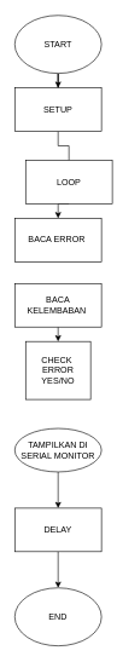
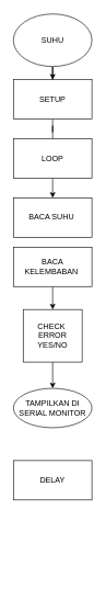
- <mxCell id="3" value="START" style="ellipse;whiteSpace=wrap;html=1;" parent="1" vertex="1"><mxGeometry x="20" width="120" height="80" as="geometry" y="20" /></mxCell>
+ <mxCell id="3" value="SUHU" style="ellipse;whiteSpace=wrap;html=1;" parent="1" vertex="1"><mxGeometry x="20" width="120" height="80" as="geometry" y="20" /></mxCell>
- <mxCell id="7" value="LOOP" style="rounded=0;whiteSpace=wrap;html=1;" parent="1" vertex="1"><mxGeometry x="35" y="220" width="120" height="60" as="geometry" /></mxCell>
+ <mxCell id="7" value="LOOP" style="rounded=0;whiteSpace=wrap;html=1;" parent="1" vertex="1"><mxGeometry x="20" y="210" width="120" height="60" as="geometry" /></mxCell>
- <mxCell id="8" value="BACA ERROR&amp;nbsp;" style="rounded=0;whiteSpace=wrap;html=1;" parent="1" vertex="1"><mxGeometry x="20" y="300" width="120" height="60" as="geometry" /></mxCell>
+ <mxCell id="8" value="BACA SUHU&amp;nbsp;" style="rounded=0;whiteSpace=wrap;html=1;" parent="1" vertex="1"><mxGeometry x="20" y="300" width="120" height="60" as="geometry" /></mxCell>
- <mxCell id="17" value="BACA KELEMBABAN&amp;nbsp;" style="rounded=0;whiteSpace=wrap;html=1;" parent="1" vertex="1"><mxGeometry x="20" y="390" width="120" height="60" as="geometry" /></mxCell>
+ <mxCell id="17" value="BACA KELEMBABAN&amp;nbsp;" style="rounded=0;whiteSpace=wrap;html=1;" parent="1" vertex="1"><mxGeometry x="20" y="375" width="120" height="60" as="geometry" /></mxCell>
+ <mxCell id="9" style="edgeStyle=orthogonalEdgeStyle;rounded=0;orthogonalLoop=1;jettySize=auto;html=1;exitX=0.5;exitY=1;exitDx=0;exitDy=0;" parent="1" source="10" target="12" edge="1"><mxGeometry relative="1" as="geometry" /></mxCell>
- <mxCell id="11" value="" style="edgeStyle=orthogonalEdgeStyle;rounded=0;orthogonalLoop=1;jettySize=auto;html=1;" parent="1" source="12" target="14" edge="1"><mxGeometry relative="1" as="geometry" /></mxCell>
- <mxCell id="13" style="edgeStyle=orthogonalEdgeStyle;rounded=0;orthogonalLoop=1;jettySize=auto;html=1;exitX=0.5;exitY=1;exitDx=0;exitDy=0;entryX=0.5;entryY=0;entryDx=0;entryDy=0;" parent="1" source="14" target="15" edge="1"><mxGeometry relative="1" as="geometry" /></mxCell>
- <mxCell id="15" value="END" style="ellipse;whiteSpace=wrap;html=1;" parent="1" vertex="1"><mxGeometry x="20" y="810" width="120" height="80" as="geometry" /></mxCell>
